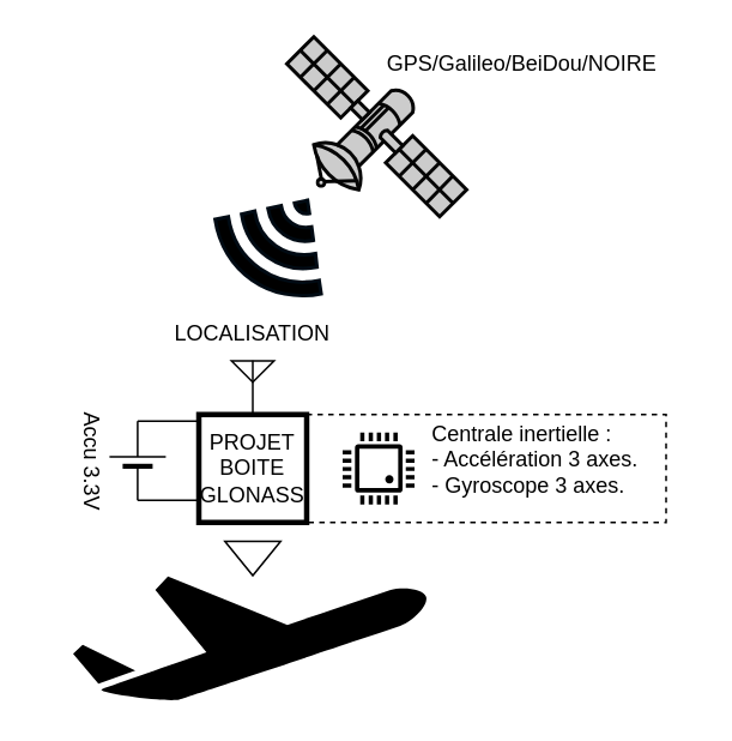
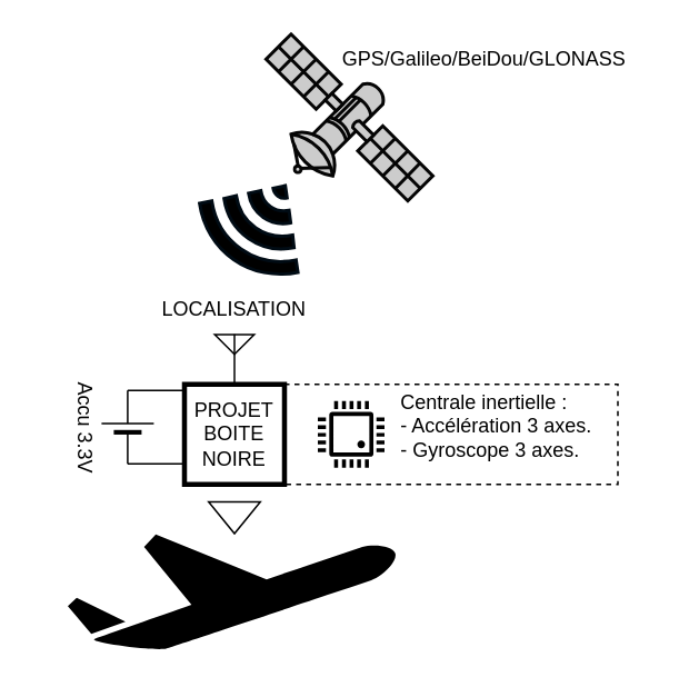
- <mxCell id="20" value="GPS/Galileo/BeiDou/NOIRE" style="text;html=1;strokeColor=none;fillColor=none;align=center;verticalAlign=middle;whiteSpace=wrap;rounded=0;" parent="18" vertex="1"><mxGeometry x="84.976" width="190" height="30" as="geometry" /></mxCell>
+ <mxCell id="20" value="GPS/Galileo/BeiDou/GLONASS" style="text;html=1;strokeColor=none;fillColor=none;align=center;verticalAlign=middle;whiteSpace=wrap;rounded=0;" parent="18" vertex="1"><mxGeometry x="84.976" width="190" height="30" as="geometry" /></mxCell>
- <mxCell id="7" value="PROJET&lt;br&gt;BOITE GLONASS" style="whiteSpace=wrap;html=1;aspect=fixed;strokeWidth=3;" parent="6" vertex="1"><mxGeometry y="60" width="60" height="60" as="geometry" /></mxCell>
+ <mxCell id="7" value="PROJET&lt;br&gt;BOITE NOIRE" style="whiteSpace=wrap;html=1;aspect=fixed;strokeWidth=3;" parent="6" vertex="1"><mxGeometry y="60" width="60" height="60" as="geometry" /></mxCell>
